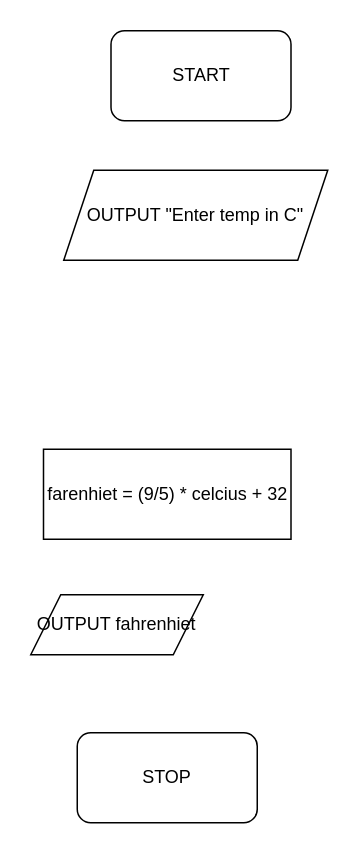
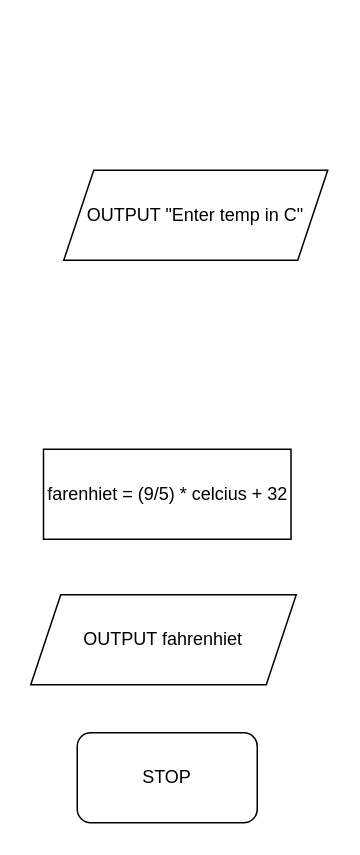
- <mxCell id="2" value="START" style="rounded=1;whiteSpace=wrap;html=1;" vertex="1" parent="1"><mxGeometry x="73.5" y="20" width="120" height="60" as="geometry" /></mxCell>
- <mxCell id="5" value="OUTPUT fahrenhiet" style="shape=parallelogram;perimeter=parallelogramPerimeter;whiteSpace=wrap;html=1;fixedSize=1;" vertex="1" parent="1"><mxGeometry x="20" y="396" width="115" height="40" as="geometry" /></mxCell>
+ <mxCell id="5" value="OUTPUT fahrenhiet" style="shape=parallelogram;perimeter=parallelogramPerimeter;whiteSpace=wrap;html=1;fixedSize=1;" vertex="1" parent="1"><mxGeometry x="20" y="396" width="177" height="60" as="geometry" /></mxCell>
